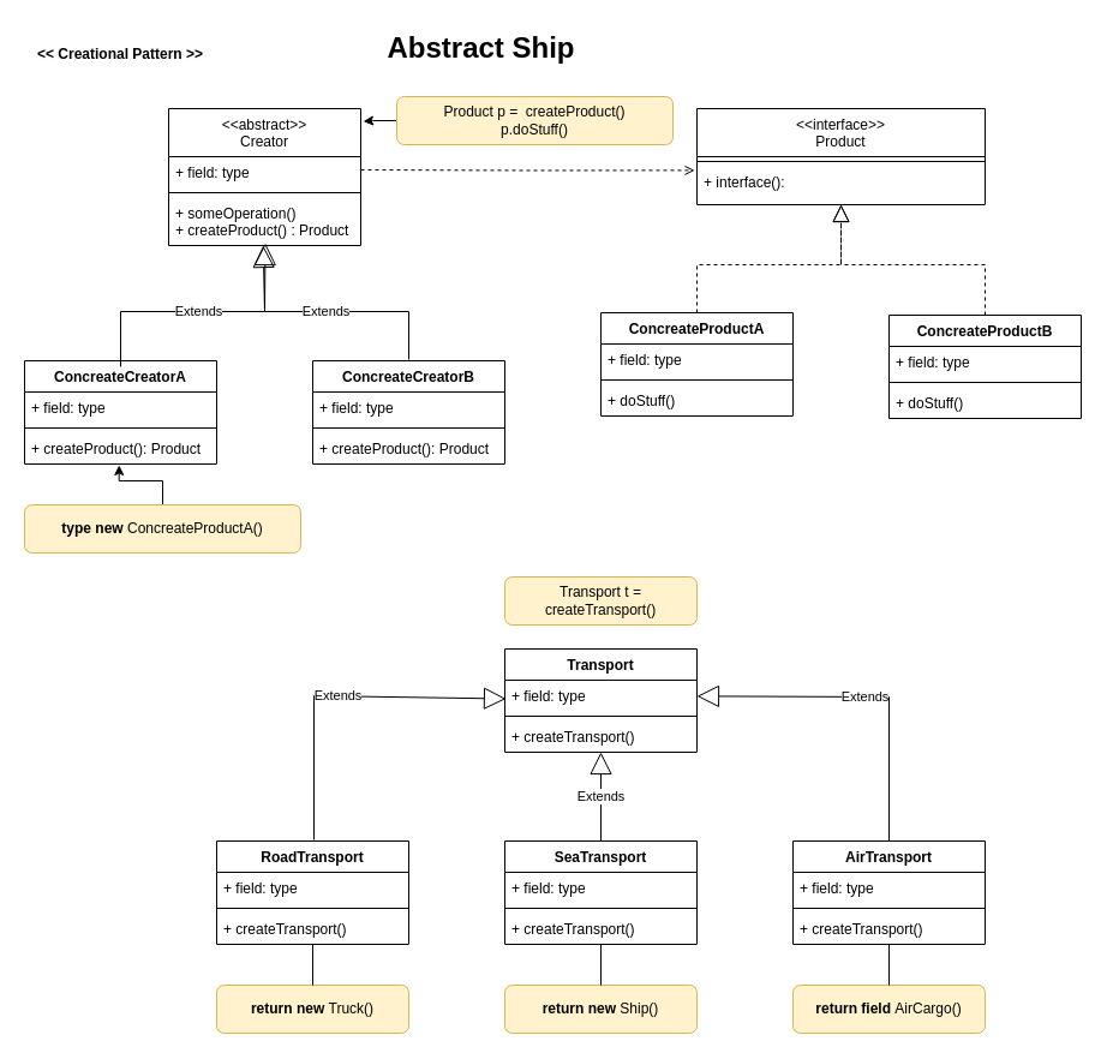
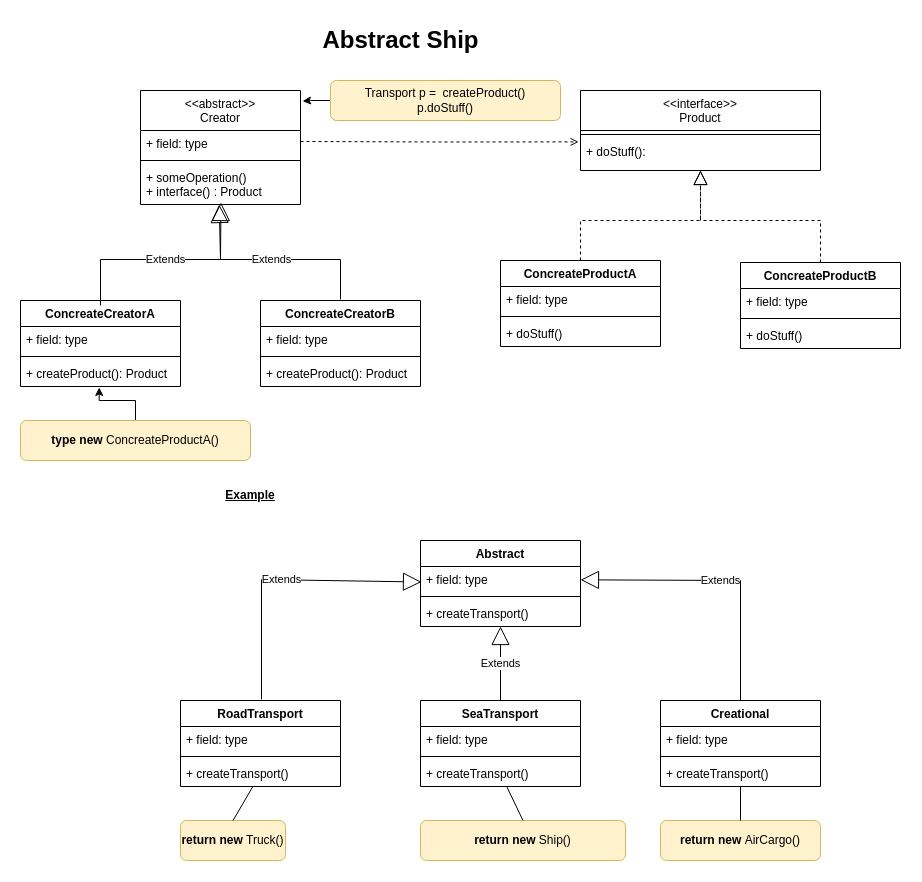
- <mxCell id="30" value="&amp;lt;&amp;lt; Creational Pattern &amp;gt;&amp;gt;" style="text;html=1;strokeColor=none;fillColor=none;align=center;verticalAlign=middle;whiteSpace=wrap;rounded=0;fontStyle=1" vertex="1" parent="1"><mxGeometry x="20" y="30" width="160" height="30" as="geometry" /></mxCell>
- <mxCell id="34" value="Product p =&amp;nbsp;&amp;nbsp;createProduct()&lt;br&gt;p.doStuff()" style="text;html=1;align=center;verticalAlign=middle;whiteSpace=wrap;rounded=1;sketch=0;shadow=0;fillColor=#fff2cc;strokeColor=#d6b656;" vertex="1" parent="1"><mxGeometry x="330" y="80" width="230" height="40" as="geometry" /></mxCell>
+ <mxCell id="34" value="Transport p =&amp;nbsp;&amp;nbsp;createProduct()&lt;br&gt;p.doStuff()" style="text;html=1;align=center;verticalAlign=middle;whiteSpace=wrap;rounded=1;sketch=0;shadow=0;fillColor=#fff2cc;strokeColor=#d6b656;" vertex="1" parent="1"><mxGeometry x="330" y="80" width="230" height="40" as="geometry" /></mxCell>
- <mxCell id="25" value="+ interface(): " style="text;strokeColor=none;fillColor=none;align=left;verticalAlign=top;spacingLeft=4;spacingRight=4;overflow=hidden;rotatable=0;points=[[0,0.5],[1,0.5]];portConstraint=eastwest;" vertex="1" parent="23"><mxGeometry y="48" width="240" height="32" as="geometry" /></mxCell>
+ <mxCell id="25" value="+ doStuff(): " style="text;strokeColor=none;fillColor=none;align=left;verticalAlign=top;spacingLeft=4;spacingRight=4;overflow=hidden;rotatable=0;points=[[0,0.5],[1,0.5]];portConstraint=eastwest;" vertex="1" parent="23"><mxGeometry y="48" width="240" height="32" as="geometry" /></mxCell>
- <mxCell id="5" value="+ someOperation()&#10;+ createProduct() : Product" style="text;strokeColor=none;fillColor=none;align=left;verticalAlign=top;spacingLeft=4;spacingRight=4;overflow=hidden;rotatable=0;points=[[0,0.5],[1,0.5]];portConstraint=eastwest;" vertex="1" parent="2"><mxGeometry y="74" width="160" height="40" as="geometry" /></mxCell>
+ <mxCell id="5" value="+ someOperation()&#10;+ interface() : Product" style="text;strokeColor=none;fillColor=none;align=left;verticalAlign=top;spacingLeft=4;spacingRight=4;overflow=hidden;rotatable=0;points=[[0,0.5],[1,0.5]];portConstraint=eastwest;" vertex="1" parent="2"><mxGeometry y="74" width="160" height="40" as="geometry" /></mxCell>
+ <mxCell id="39" value="&lt;u&gt;Example&lt;/u&gt;" style="text;html=1;strokeColor=none;fillColor=none;align=center;verticalAlign=middle;whiteSpace=wrap;rounded=0;shadow=0;sketch=0;fontStyle=1" vertex="1" parent="1"><mxGeometry x="220" y="480" width="60" height="30" as="geometry" /></mxCell>
- <mxCell id="61" value="Transport t = createTransport()" style="text;html=1;align=center;verticalAlign=middle;whiteSpace=wrap;rounded=1;sketch=0;shadow=0;fillColor=#fff2cc;strokeColor=#d6b656;" vertex="1" parent="1"><mxGeometry x="420" y="480" width="160" height="40" as="geometry" /></mxCell>
- <mxCell id="35" value="Transport" style="swimlane;fontStyle=1;align=center;verticalAlign=top;childLayout=stackLayout;horizontal=1;startSize=26;horizontalStack=0;resizeParent=1;resizeParentMax=0;resizeLast=0;collapsible=1;marginBottom=0;rounded=0;shadow=0;sketch=0;strokeColor=default;fillColor=default;swimlaneLine=1;" vertex="1" parent="1"><mxGeometry x="420" y="540" width="160" height="86" as="geometry" /></mxCell>
+ <mxCell id="35" value="Abstract" style="swimlane;fontStyle=1;align=center;verticalAlign=top;childLayout=stackLayout;horizontal=1;startSize=26;horizontalStack=0;resizeParent=1;resizeParentMax=0;resizeLast=0;collapsible=1;marginBottom=0;rounded=0;shadow=0;sketch=0;strokeColor=default;fillColor=default;swimlaneLine=1;" vertex="1" parent="1"><mxGeometry x="420" y="540" width="160" height="86" as="geometry" /></mxCell>
- <mxCell id="49" value="AirTransport" style="swimlane;fontStyle=1;align=center;verticalAlign=top;childLayout=stackLayout;horizontal=1;startSize=26;horizontalStack=0;resizeParent=1;resizeParentMax=0;resizeLast=0;collapsible=1;marginBottom=0;rounded=0;shadow=0;sketch=0;strokeColor=default;fillColor=default;swimlaneLine=1;" vertex="1" parent="1"><mxGeometry x="660" y="700" width="160" height="86" as="geometry" /></mxCell>
+ <mxCell id="49" value="Creational" style="swimlane;fontStyle=1;align=center;verticalAlign=top;childLayout=stackLayout;horizontal=1;startSize=26;horizontalStack=0;resizeParent=1;resizeParentMax=0;resizeLast=0;collapsible=1;marginBottom=0;rounded=0;shadow=0;sketch=0;strokeColor=default;fillColor=default;swimlaneLine=1;" vertex="1" parent="1"><mxGeometry x="660" y="700" width="160" height="86" as="geometry" /></mxCell>
- <mxCell id="53" value="&lt;b&gt;return new &lt;/b&gt;Truck()" style="text;html=1;align=center;verticalAlign=middle;whiteSpace=wrap;rounded=1;sketch=0;shadow=0;fillColor=#fff2cc;strokeColor=#d6b656;" vertex="1" parent="1"><mxGeometry x="180" y="820" width="160" height="40" as="geometry" /></mxCell>
+ <mxCell id="53" value="&lt;b&gt;return new &lt;/b&gt;Truck()" style="text;html=1;align=center;verticalAlign=middle;whiteSpace=wrap;rounded=1;sketch=0;shadow=0;fillColor=#fff2cc;strokeColor=#d6b656;" vertex="1" parent="1"><mxGeometry x="180" y="820" width="105" height="40" as="geometry" /></mxCell>
- <mxCell id="55" value="&lt;b&gt;return new &lt;/b&gt;Ship()" style="text;html=1;align=center;verticalAlign=middle;whiteSpace=wrap;rounded=1;sketch=0;shadow=0;fillColor=#fff2cc;strokeColor=#d6b656;" vertex="1" parent="1"><mxGeometry x="420" y="820" width="160" height="40" as="geometry" /></mxCell>
+ <mxCell id="55" value="&lt;b&gt;return new &lt;/b&gt;Ship()" style="text;html=1;align=center;verticalAlign=middle;whiteSpace=wrap;rounded=1;sketch=0;shadow=0;fillColor=#fff2cc;strokeColor=#d6b656;" vertex="1" parent="1"><mxGeometry x="420" y="820" width="205" height="40" as="geometry" /></mxCell>
- <mxCell id="57" value="&lt;b&gt;return field &lt;/b&gt;AirCargo()" style="text;html=1;align=center;verticalAlign=middle;whiteSpace=wrap;rounded=1;sketch=0;shadow=0;fillColor=#fff2cc;strokeColor=#d6b656;" vertex="1" parent="1"><mxGeometry x="660" y="820" width="160" height="40" as="geometry" /></mxCell>
+ <mxCell id="57" value="&lt;b&gt;return new &lt;/b&gt;AirCargo()" style="text;html=1;align=center;verticalAlign=middle;whiteSpace=wrap;rounded=1;sketch=0;shadow=0;fillColor=#fff2cc;strokeColor=#d6b656;" vertex="1" parent="1"><mxGeometry x="660" y="820" width="160" height="40" as="geometry" /></mxCell>
